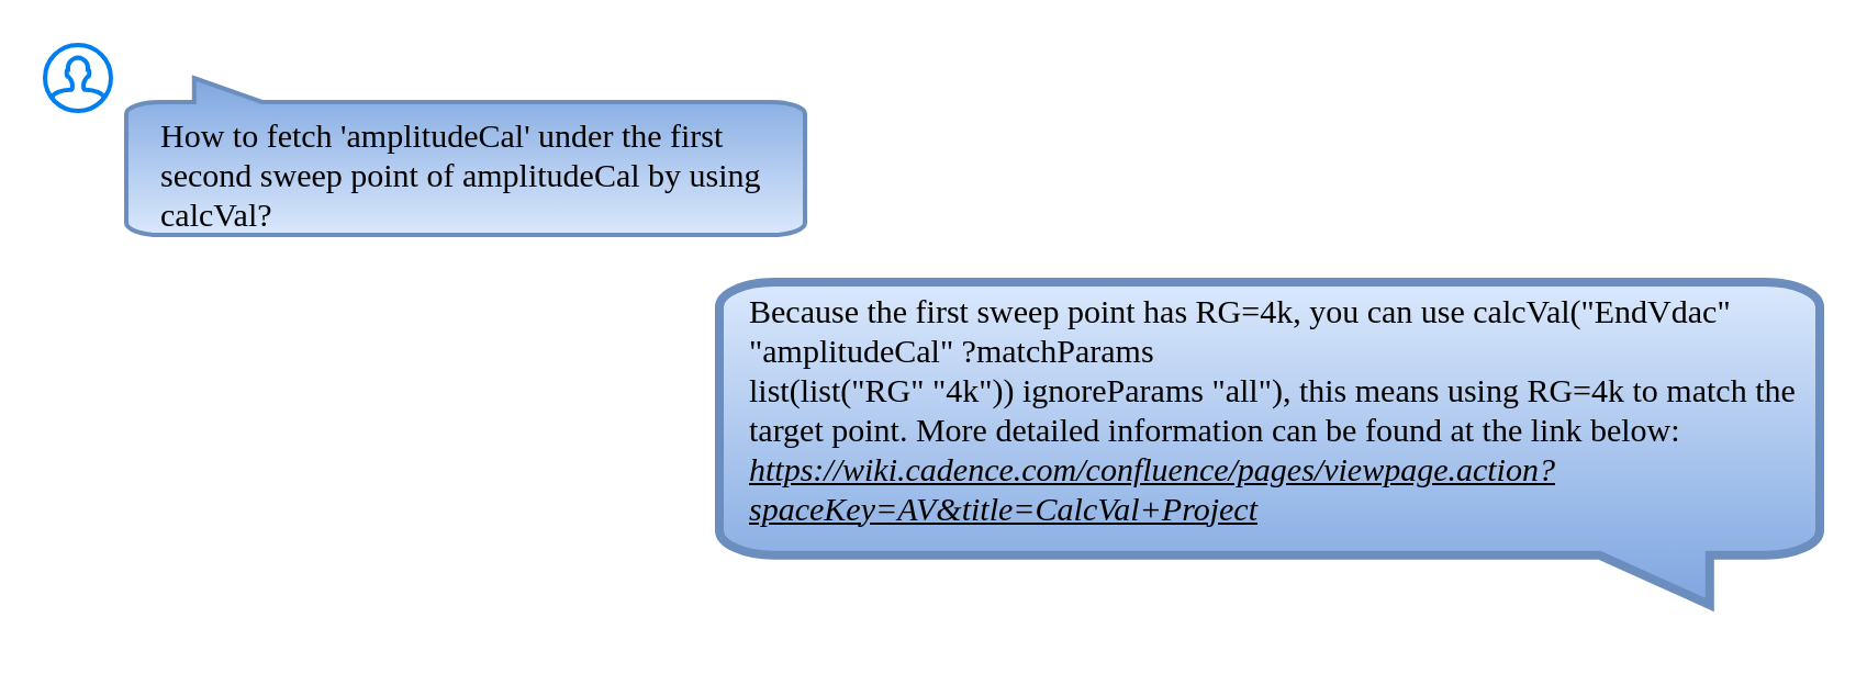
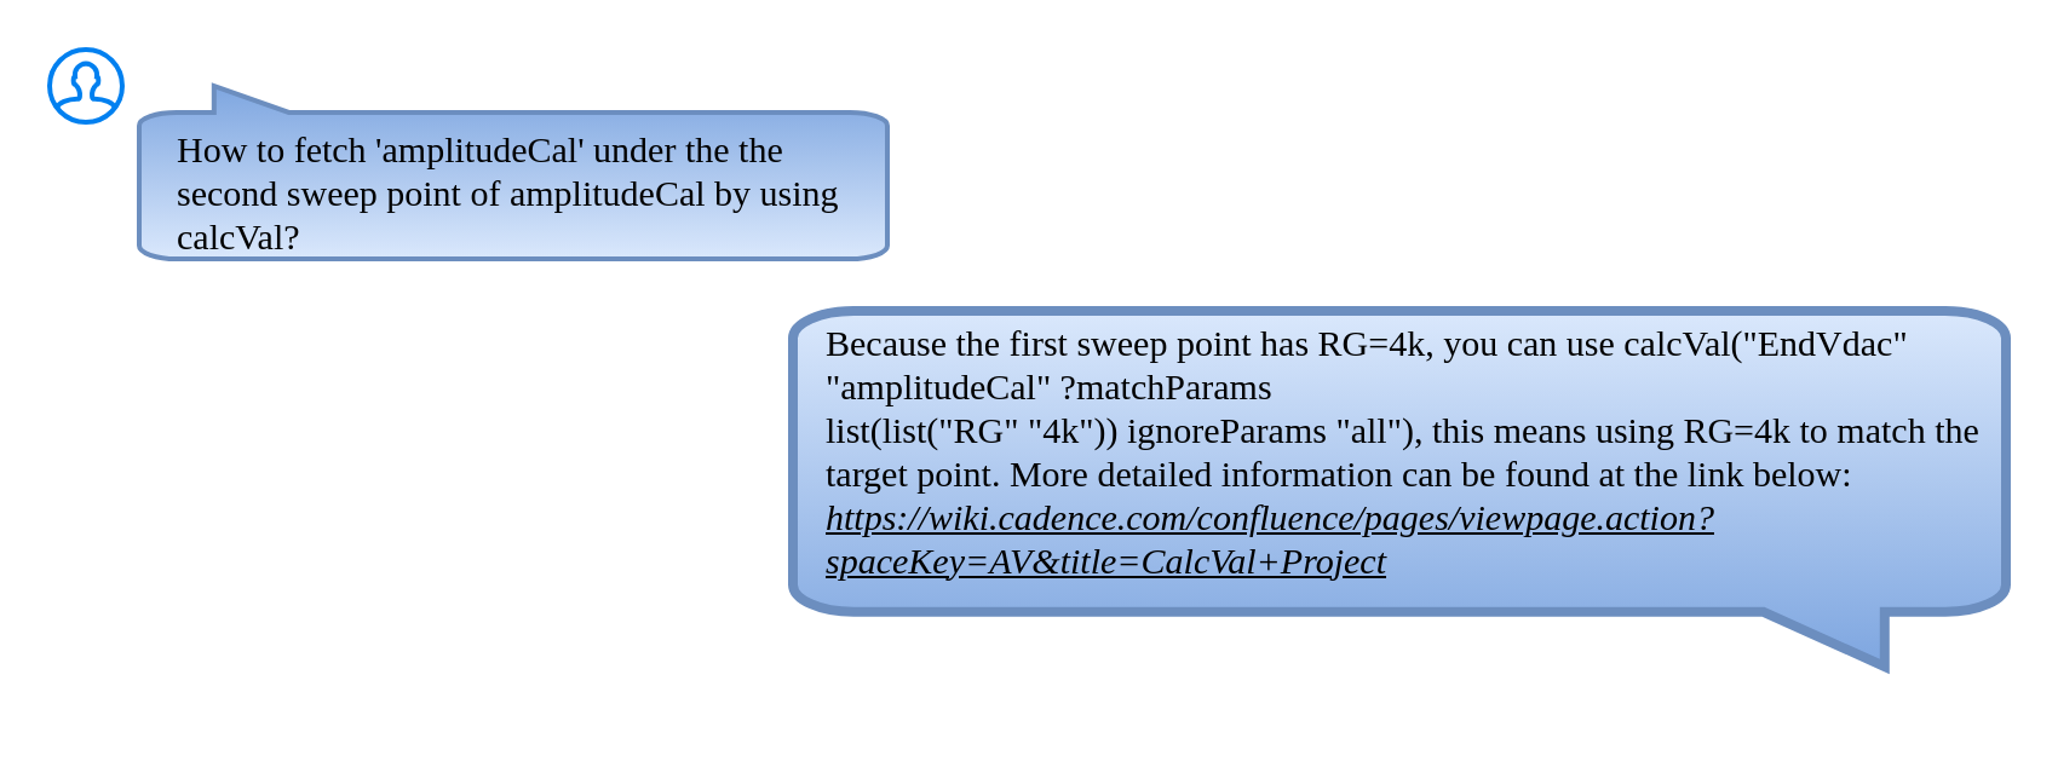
- <mxCell id="3" value="&lt;font face=&quot;Times New Roman&quot;&gt;&lt;span style=&quot;font-size: 15px;&quot;&gt;How to fetch 'amplitudeCal&lt;/span&gt;&lt;span style=&quot;font-size: 15px;&quot;&gt;' under the first second sweep point of amplitudeCal&amp;nbsp;&lt;/span&gt;&lt;span style=&quot;font-size: 15px;&quot;&gt;by using calcVal?&amp;nbsp;&lt;/span&gt;&lt;/font&gt;" style="text;html=1;align=left;verticalAlign=middle;whiteSpace=wrap;rounded=0;" vertex="1" parent="1"><mxGeometry x="70.5" y="50" width="297" height="57.25" as="geometry" /></mxCell>
+ <mxCell id="3" value="&lt;font face=&quot;Times New Roman&quot;&gt;&lt;span style=&quot;font-size: 15px;&quot;&gt;How to fetch 'amplitudeCal&lt;/span&gt;&lt;span style=&quot;font-size: 15px;&quot;&gt;' under the the second sweep point of amplitudeCal&amp;nbsp;&lt;/span&gt;&lt;span style=&quot;font-size: 15px;&quot;&gt;by using calcVal?&amp;nbsp;&lt;/span&gt;&lt;/font&gt;" style="text;html=1;align=left;verticalAlign=middle;whiteSpace=wrap;rounded=0;" vertex="1" parent="1"><mxGeometry x="70.5" y="50" width="297" height="57.25" as="geometry" /></mxCell>
